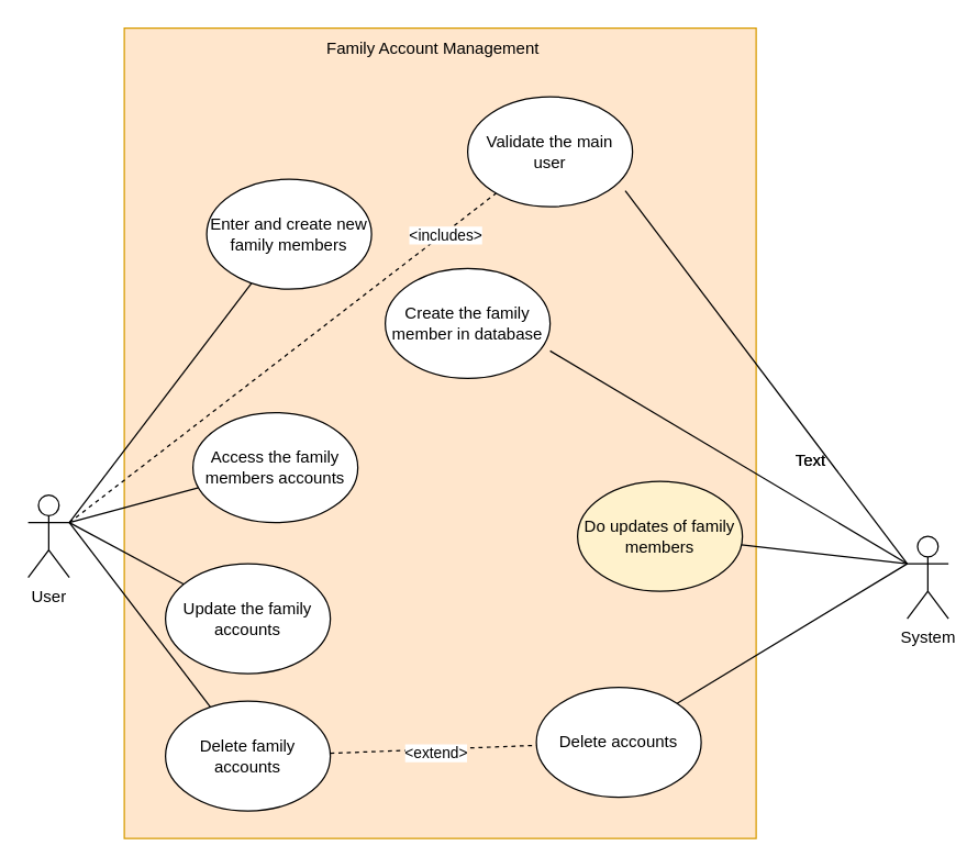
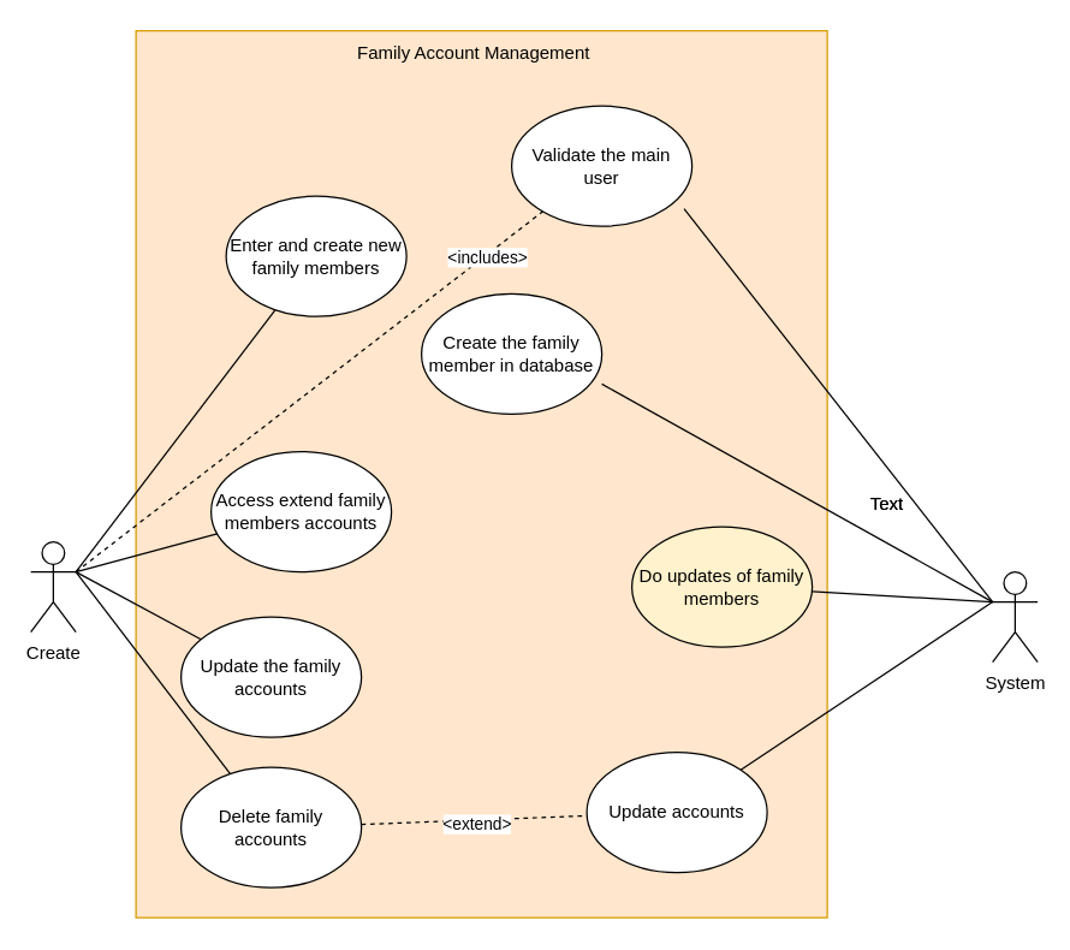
- <mxCell id="14" value="Access the family members accounts" style="ellipse;whiteSpace=wrap;html=1;" vertex="1" parent="1"><mxGeometry x="140" y="300" width="120" height="80" as="geometry" /></mxCell>
+ <mxCell id="14" value="Access extend family members accounts" style="ellipse;whiteSpace=wrap;html=1;" vertex="1" parent="1"><mxGeometry x="140" y="300" width="120" height="80" as="geometry" /></mxCell>
- <mxCell id="12" value="System" style="shape=umlActor;verticalLabelPosition=bottom;verticalAlign=top;html=1;outlineConnect=0;" vertex="1" parent="1"><mxGeometry x="660" y="390" width="30" height="60" as="geometry" /></mxCell>
+ <mxCell id="12" value="System" style="shape=umlActor;verticalLabelPosition=bottom;verticalAlign=top;html=1;outlineConnect=0;" vertex="1" parent="1"><mxGeometry x="660" y="380" width="30" height="60" as="geometry" /></mxCell>
- <mxCell id="9" value="User" style="shape=umlActor;verticalLabelPosition=bottom;verticalAlign=top;html=1;outlineConnect=0;" vertex="1" parent="1"><mxGeometry x="20" y="360" width="30" height="60" as="geometry" /></mxCell>
+ <mxCell id="9" value="Create" style="shape=umlActor;verticalLabelPosition=bottom;verticalAlign=top;html=1;outlineConnect=0;" vertex="1" parent="1"><mxGeometry x="20" y="360" width="30" height="60" as="geometry" /></mxCell>
- <mxCell id="19" value="Delete accounts" style="ellipse;whiteSpace=wrap;html=1;" vertex="1" parent="1"><mxGeometry x="390" y="500" width="120" height="80" as="geometry" /></mxCell>
+ <mxCell id="19" value="Update accounts" style="ellipse;whiteSpace=wrap;html=1;" vertex="1" parent="1"><mxGeometry x="390" y="500" width="120" height="80" as="geometry" /></mxCell>
